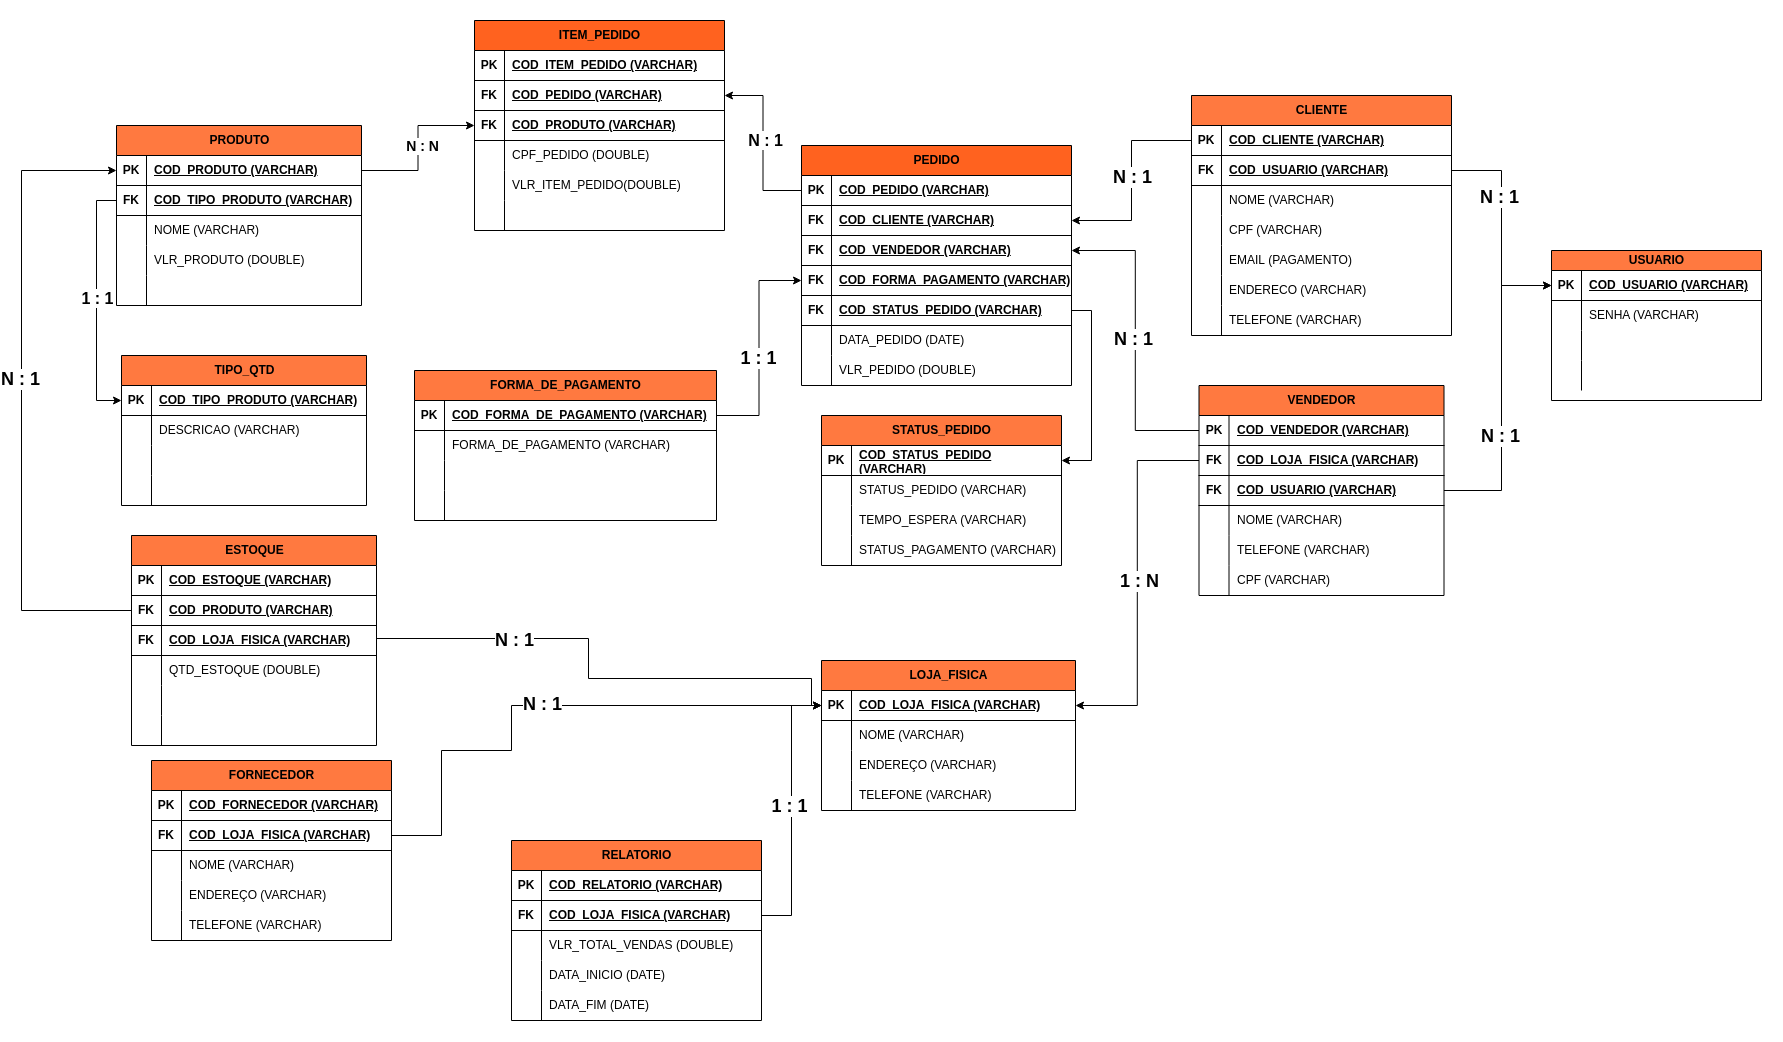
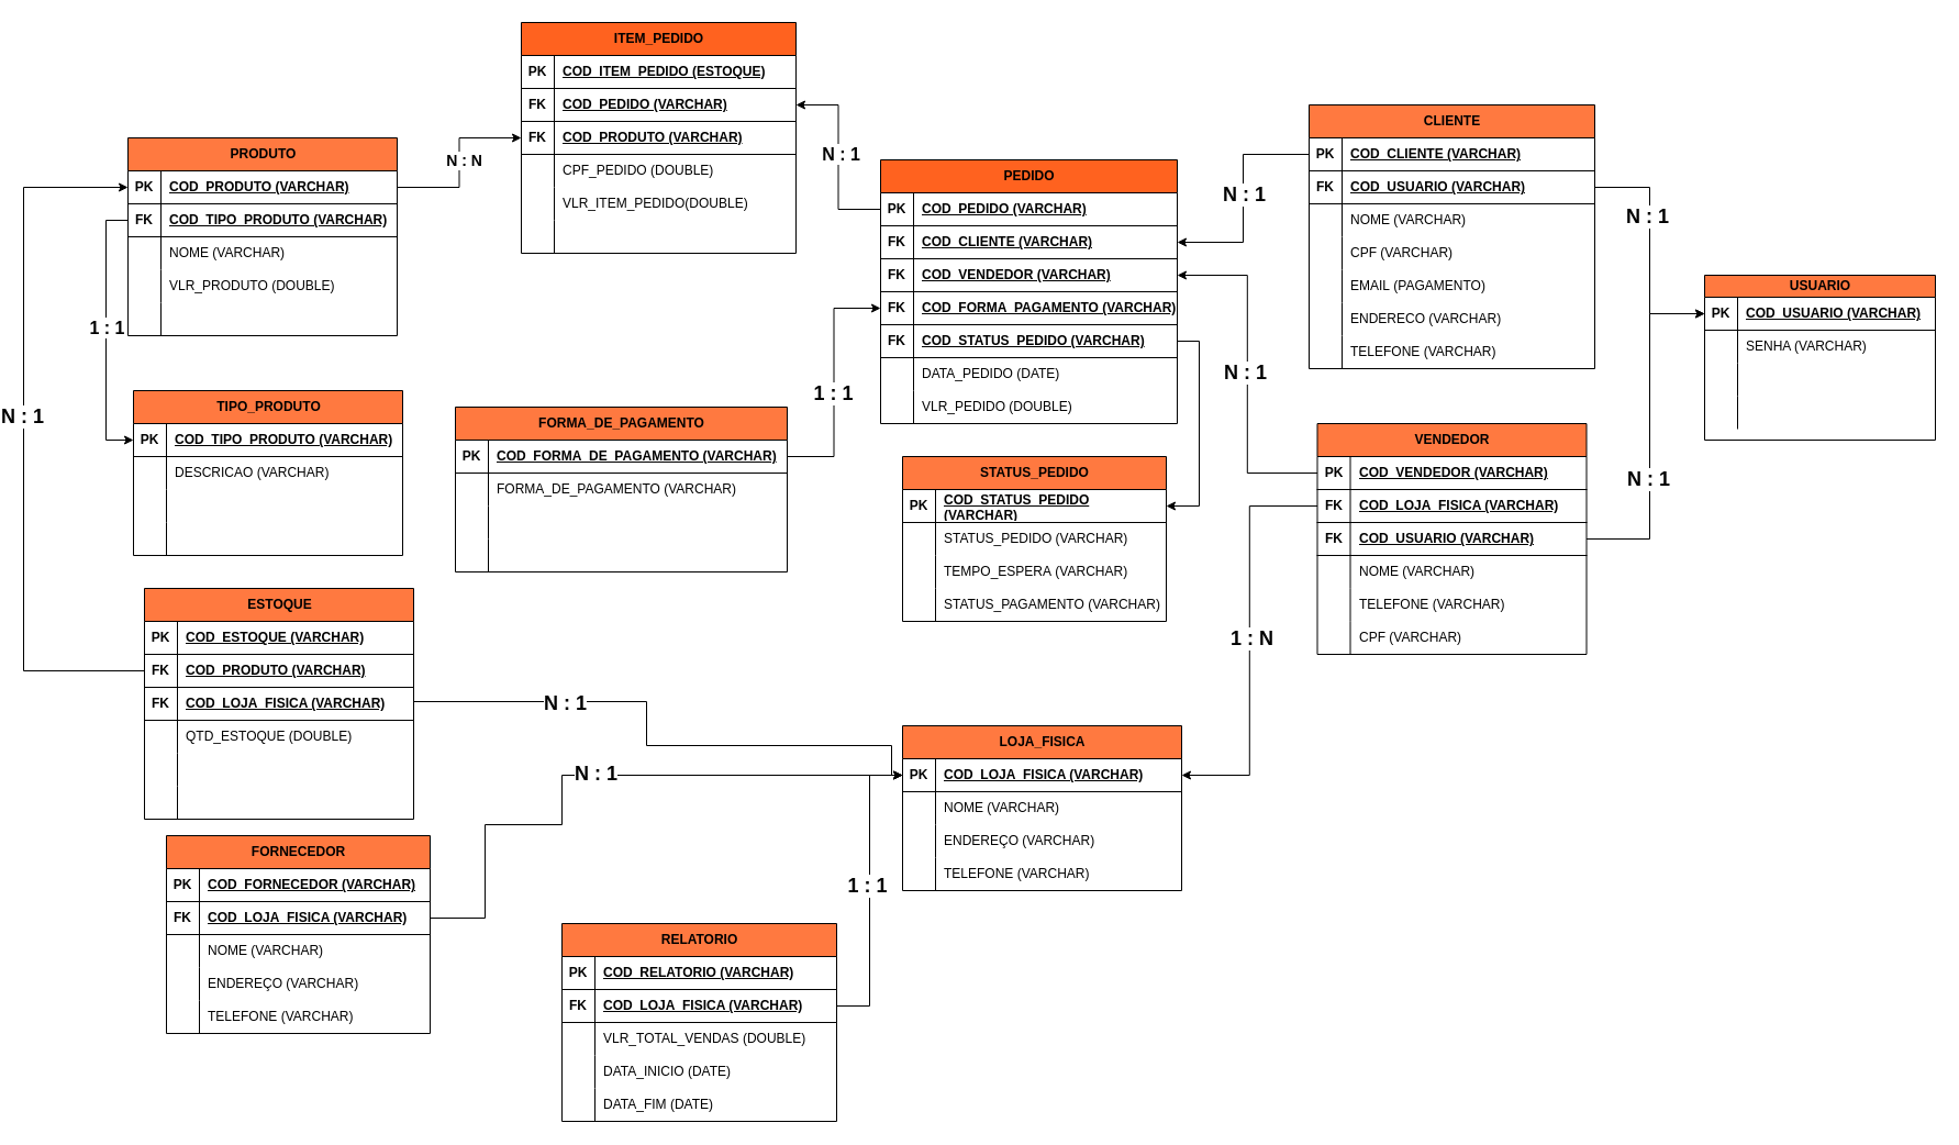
- <mxCell id="5" value="COD_ITEM_PEDIDO (VARCHAR)" style="shape=partialRectangle;connectable=0;fillColor=none;top=0;left=0;bottom=0;right=0;align=left;spacingLeft=6;fontStyle=5;overflow=hidden;whiteSpace=wrap;html=1;" vertex="1" parent="3"><mxGeometry x="30" width="220" height="30" as="geometry"><mxRectangle width="220" height="30" as="alternateBounds" /></mxGeometry></mxCell>
+ <mxCell id="5" value="COD_ITEM_PEDIDO (ESTOQUE)" style="shape=partialRectangle;connectable=0;fillColor=none;top=0;left=0;bottom=0;right=0;align=left;spacingLeft=6;fontStyle=5;overflow=hidden;whiteSpace=wrap;html=1;" vertex="1" parent="3"><mxGeometry x="30" width="220" height="30" as="geometry"><mxRectangle width="220" height="30" as="alternateBounds" /></mxGeometry></mxCell>
- <mxCell id="168" value="TIPO_QTD" style="shape=table;startSize=30;container=1;collapsible=1;childLayout=tableLayout;fixedRows=1;rowLines=0;fontStyle=1;align=center;resizeLast=1;html=1;fillColor=#FF7940;" vertex="1" parent="1"><mxGeometry x="120" y="355" width="245" height="150" as="geometry" /></mxCell>
+ <mxCell id="168" value="TIPO_PRODUTO" style="shape=table;startSize=30;container=1;collapsible=1;childLayout=tableLayout;fixedRows=1;rowLines=0;fontStyle=1;align=center;resizeLast=1;html=1;fillColor=#FF7940;" vertex="1" parent="1"><mxGeometry x="120" y="355" width="245" height="150" as="geometry" /></mxCell>
